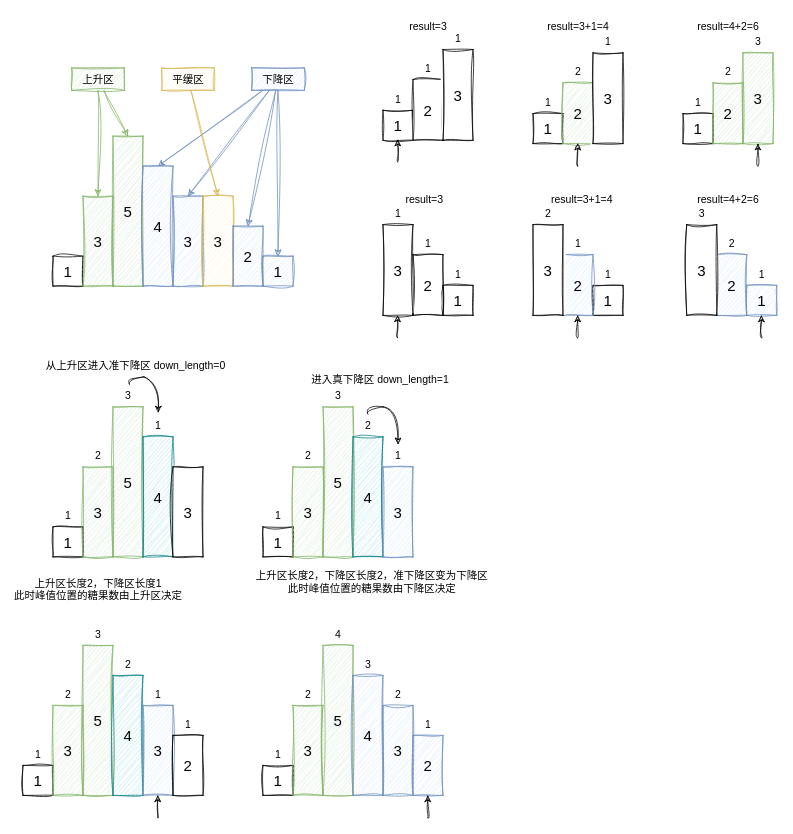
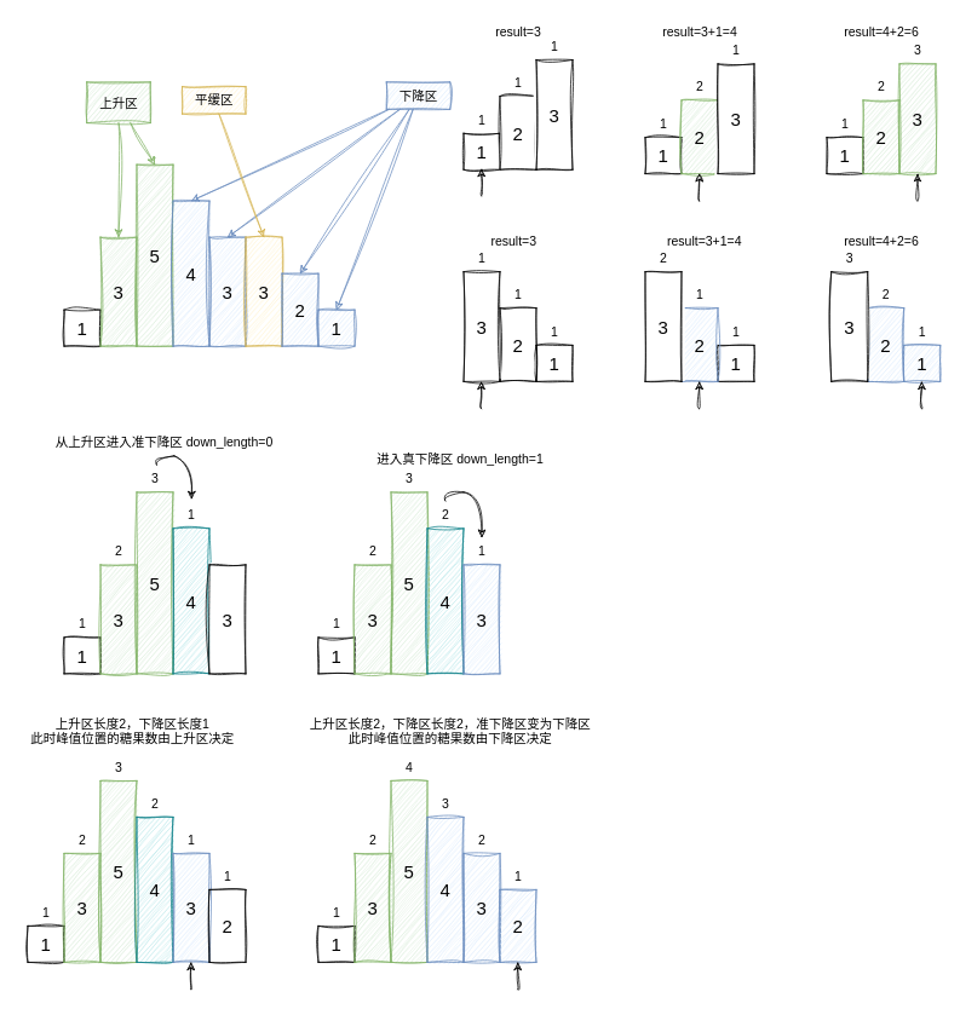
- <mxCell id="12" value="上升区" style="text;html=1;align=center;verticalAlign=middle;resizable=0;points=[];autosize=1;strokeColor=#82b366;fillColor=#d5e8d4;fontSize=14;fontFamily=Helvetica;sketch=1;hachureGap=4;jiggle=2;curveFitting=1;fontSource=https%3A%2F%2Ffonts.googleapis.com%2Fcss%3Ffamily%3DArchitects%2BDaughter;" vertex="1" parent="1"><mxGeometry x="95" y="90" width="70" height="30" as="geometry" /></mxCell>
+ <mxCell id="12" value="上升区" style="text;html=1;align=center;verticalAlign=middle;resizable=0;points=[];autosize=1;strokeColor=#82b366;fillColor=#d5e8d4;fontSize=14;fontFamily=Helvetica;sketch=1;hachureGap=4;jiggle=2;curveFitting=1;fontSource=https%3A%2F%2Ffonts.googleapis.com%2Fcss%3Ffamily%3DArchitects%2BDaughter;" vertex="1" parent="1"><mxGeometry x="95" y="90" width="70" height="45" as="geometry" /></mxCell>
- <mxCell id="19" value="平缓区" style="text;html=1;align=center;verticalAlign=middle;resizable=0;points=[];autosize=1;strokeColor=#d6b656;fillColor=#fff2cc;fontSize=14;fontFamily=Helvetica;sketch=1;hachureGap=4;jiggle=2;curveFitting=1;fontSource=https%3A%2F%2Ffonts.googleapis.com%2Fcss%3Ffamily%3DArchitects%2BDaughter;" vertex="1" parent="1"><mxGeometry x="215" y="90" width="70" height="30" as="geometry" /></mxCell>
+ <mxCell id="19" value="平缓区" style="text;html=1;align=center;verticalAlign=middle;resizable=0;points=[];autosize=1;strokeColor=#d6b656;fillColor=#fff2cc;fontSize=14;fontFamily=Helvetica;sketch=1;hachureGap=4;jiggle=2;curveFitting=1;fontSource=https%3A%2F%2Ffonts.googleapis.com%2Fcss%3Ffamily%3DArchitects%2BDaughter;" vertex="1" parent="1"><mxGeometry x="200" y="95" width="70" height="30" as="geometry" /></mxCell>
- <mxCell id="17" value="下降区" style="text;html=1;align=center;verticalAlign=middle;resizable=0;points=[];autosize=1;strokeColor=#6c8ebf;fillColor=#dae8fc;fontSize=14;fontFamily=Helvetica;sketch=1;hachureGap=4;jiggle=2;curveFitting=1;fontSource=https%3A%2F%2Ffonts.googleapis.com%2Fcss%3Ffamily%3DArchitects%2BDaughter;" vertex="1" parent="1"><mxGeometry x="335" y="90" width="70" height="30" as="geometry" /></mxCell>
+ <mxCell id="17" value="下降区" style="text;html=1;align=center;verticalAlign=middle;resizable=0;points=[];autosize=1;strokeColor=#6c8ebf;fillColor=#dae8fc;fontSize=14;fontFamily=Helvetica;sketch=1;hachureGap=4;jiggle=2;curveFitting=1;fontSource=https%3A%2F%2Ffonts.googleapis.com%2Fcss%3Ffamily%3DArchitects%2BDaughter;" vertex="1" parent="1"><mxGeometry x="425" y="90" width="70" height="30" as="geometry" /></mxCell>
- <mxCell id="114" value="上升区长度2，下降区长度2，准下降区变为下降区&lt;br&gt;此时峰值位置的糖果数由下降区决定" style="text;html=1;align=center;verticalAlign=middle;resizable=0;points=[];autosize=1;strokeColor=none;fillColor=none;fontSize=14;fontFamily=Helvetica;fontColor=#000000;sketch=1;hachureGap=4;jiggle=2;curveFitting=1;fontSource=https%3A%2F%2Ffonts.googleapis.com%2Fcss%3Ffamily%3DArchitects%2BDaughter;" vertex="1" parent="1"><mxGeometry x="330" y="750" width="330" height="50" as="geometry" /></mxCell>
+ <mxCell id="114" value="上升区长度2，下降区长度2，准下降区变为下降区&lt;br&gt;此时峰值位置的糖果数由下降区决定" style="text;html=1;align=center;verticalAlign=middle;resizable=0;points=[];autosize=1;strokeColor=none;fillColor=none;fontSize=14;fontFamily=Helvetica;fontColor=#000000;sketch=1;hachureGap=4;jiggle=2;curveFitting=1;fontSource=https%3A%2F%2Ffonts.googleapis.com%2Fcss%3Ffamily%3DArchitects%2BDaughter;" vertex="1" parent="1"><mxGeometry x="330" y="780" width="330" height="50" as="geometry" /></mxCell>
- <mxCell id="111" value="上升区长度2，下降区长度1&lt;br&gt;此时峰值位置的糖果数由上升区决定" style="text;html=1;align=center;verticalAlign=middle;resizable=0;points=[];autosize=1;strokeColor=none;fillColor=none;fontSize=14;fontFamily=Helvetica;fontColor=#000000;sketch=1;hachureGap=4;jiggle=2;curveFitting=1;fontSource=https%3A%2F%2Ffonts.googleapis.com%2Fcss%3Ffamily%3DArchitects%2BDaughter;" vertex="1" parent="1"><mxGeometry x="5" y="760" width="250" height="50" as="geometry" /></mxCell>
+ <mxCell id="111" value="上升区长度2，下降区长度1&lt;br&gt;此时峰值位置的糖果数由上升区决定" style="text;html=1;align=center;verticalAlign=middle;resizable=0;points=[];autosize=1;strokeColor=none;fillColor=none;fontSize=14;fontFamily=Helvetica;fontColor=#000000;sketch=1;hachureGap=4;jiggle=2;curveFitting=1;fontSource=https%3A%2F%2Ffonts.googleapis.com%2Fcss%3Ffamily%3DArchitects%2BDaughter;" vertex="1" parent="1"><mxGeometry x="20" y="780" width="250" height="50" as="geometry" /></mxCell>
